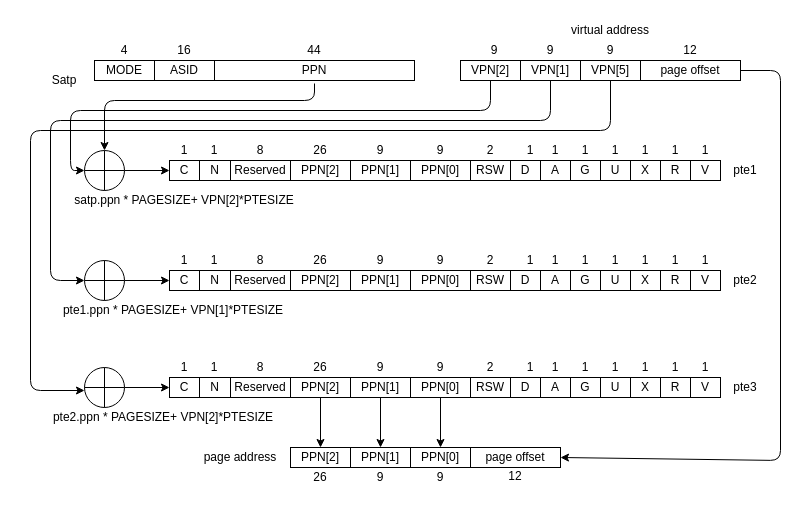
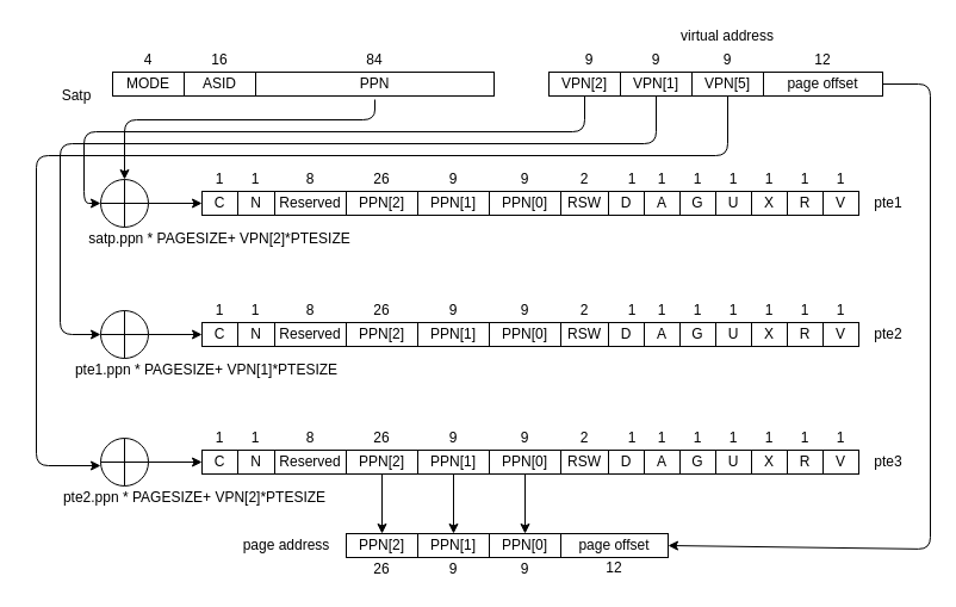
- <mxCell id="8" value="44" style="text;html=1;strokeColor=none;fillColor=none;align=center;verticalAlign=middle;whiteSpace=wrap;rounded=0;" vertex="1" parent="1"><mxGeometry x="294" y="40" width="40" height="20" as="geometry" /></mxCell>
+ <mxCell id="8" value="84" style="text;html=1;strokeColor=none;fillColor=none;align=center;verticalAlign=middle;whiteSpace=wrap;rounded=0;" vertex="1" parent="1"><mxGeometry x="294" y="40" width="40" height="20" as="geometry" /></mxCell>
